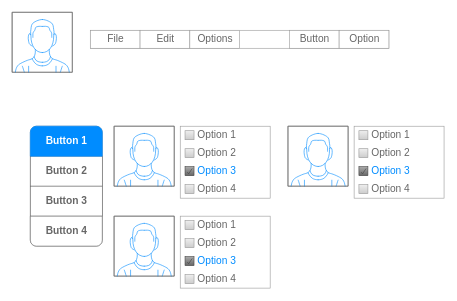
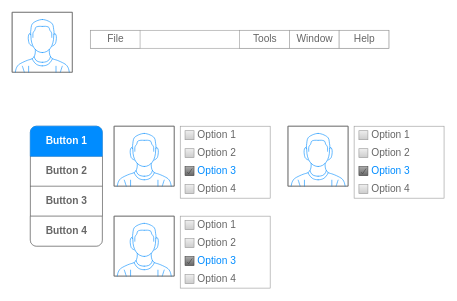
- <mxCell id="28" value="Edit" style="strokeColor=inherit;fillColor=inherit;gradientColor=inherit;strokeWidth=1;shadow=0;dashed=0;align=center;html=1;shape=mxgraph.mockup.forms.rrect;rSize=0;fontSize=17;fontColor=#666666;" vertex="1" parent="26"><mxGeometry x="83" width="83" height="30" as="geometry" /></mxCell>
- <mxCell id="29" value="Options" style="strokeColor=inherit;fillColor=inherit;gradientColor=inherit;strokeWidth=1;shadow=0;dashed=0;align=center;html=1;shape=mxgraph.mockup.forms.rrect;rSize=0;fontSize=17;fontColor=#666666;" vertex="1" parent="26"><mxGeometry x="166" width="83" height="30" as="geometry" /></mxCell>
+ <mxCell id="30" value="Tools" style="strokeColor=inherit;fillColor=inherit;gradientColor=inherit;strokeWidth=1;shadow=0;dashed=0;align=center;html=1;shape=mxgraph.mockup.forms.rrect;rSize=0;fontSize=17;fontColor=#666666;" vertex="1" parent="26"><mxGeometry x="249" width="83" height="30" as="geometry" /></mxCell>
- <mxCell id="31" value="Button" style="strokeColor=inherit;fillColor=inherit;gradientColor=inherit;strokeWidth=1;shadow=0;dashed=0;align=center;html=1;shape=mxgraph.mockup.forms.rrect;rSize=0;fontSize=17;fontColor=#666666;" vertex="1" parent="26"><mxGeometry x="332" width="83" height="30" as="geometry" /></mxCell>
+ <mxCell id="31" value="Window" style="strokeColor=inherit;fillColor=inherit;gradientColor=inherit;strokeWidth=1;shadow=0;dashed=0;align=center;html=1;shape=mxgraph.mockup.forms.rrect;rSize=0;fontSize=17;fontColor=#666666;" vertex="1" parent="26"><mxGeometry x="332" width="83" height="30" as="geometry" /></mxCell>
- <mxCell id="32" value="Option" style="strokeColor=inherit;fillColor=inherit;gradientColor=inherit;strokeWidth=1;shadow=0;dashed=0;align=center;html=1;shape=mxgraph.mockup.forms.rrect;rSize=0;fontSize=17;fontColor=#666666;" vertex="1" parent="26"><mxGeometry x="415" width="83" height="30" as="geometry" /></mxCell>
+ <mxCell id="32" value="Help" style="strokeColor=inherit;fillColor=inherit;gradientColor=inherit;strokeWidth=1;shadow=0;dashed=0;align=center;html=1;shape=mxgraph.mockup.forms.rrect;rSize=0;fontSize=17;fontColor=#666666;" vertex="1" parent="26"><mxGeometry x="415" width="83" height="30" as="geometry" /></mxCell>
